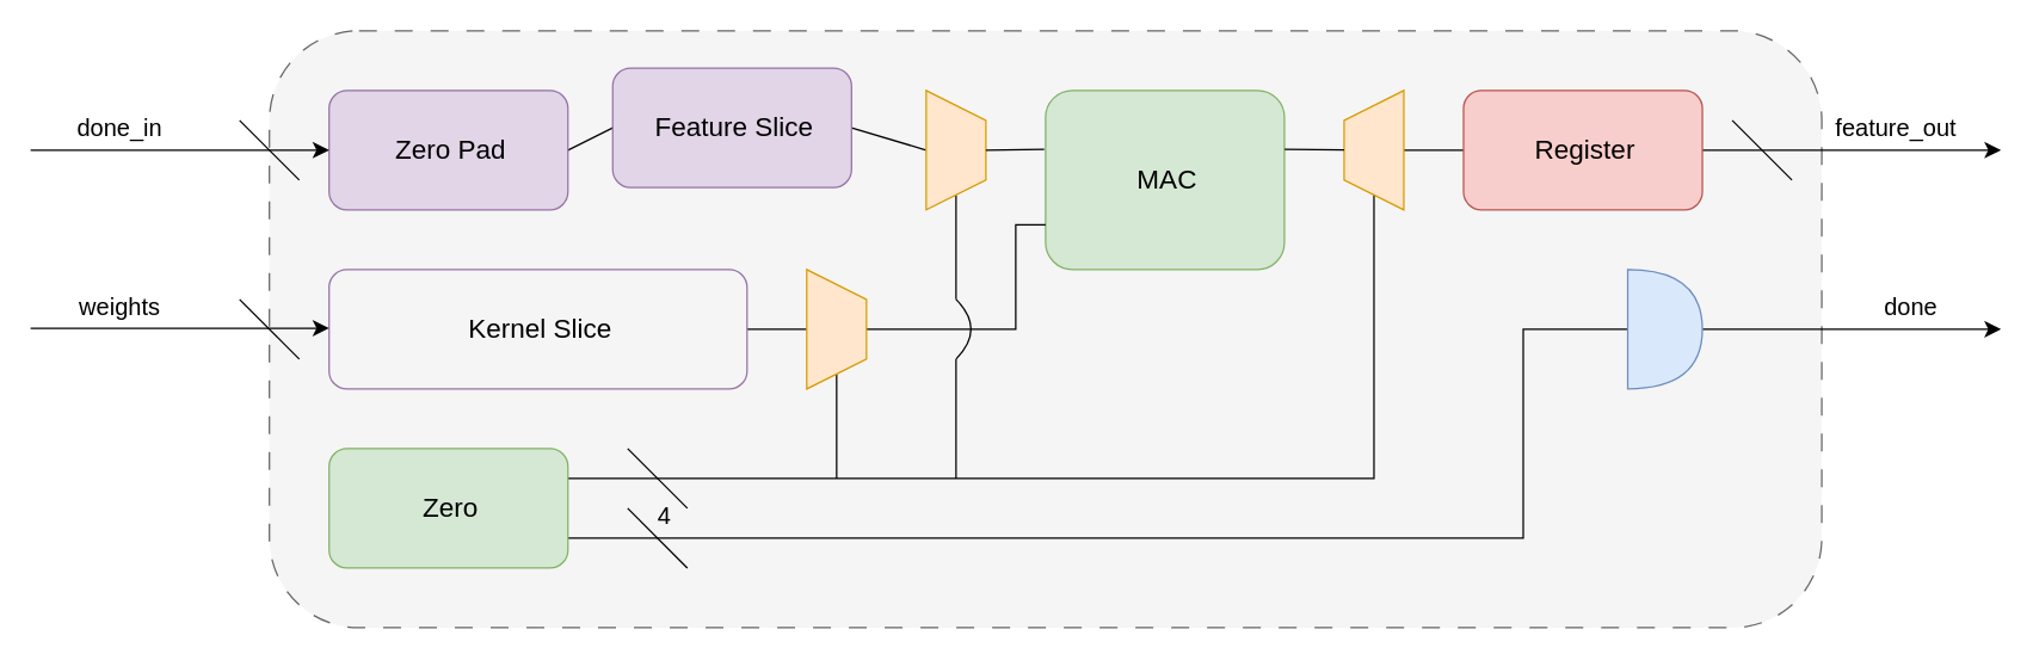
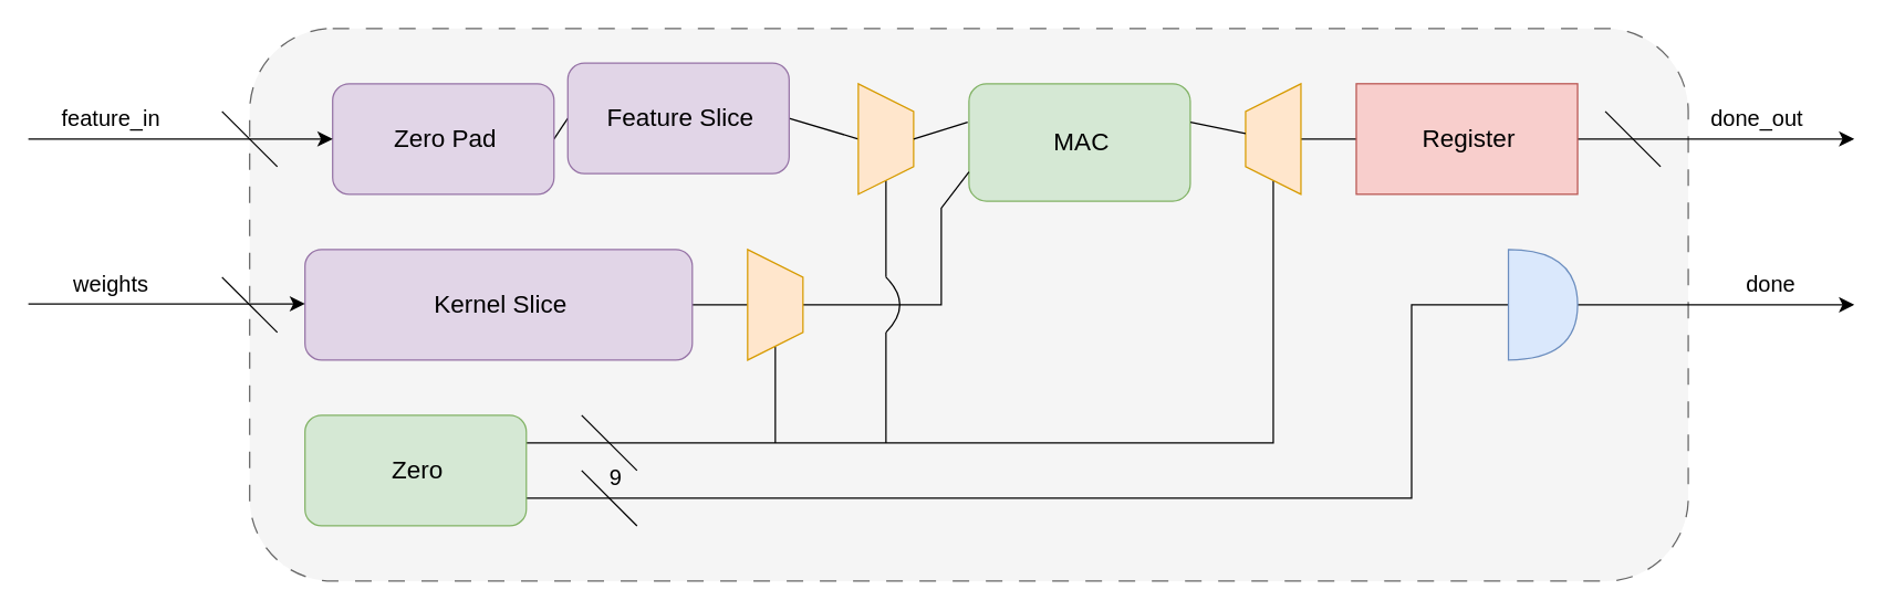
- <mxCell id="38" value="done_in" style="text;html=1;align=center;verticalAlign=middle;whiteSpace=wrap;rounded=0;fontSize=16;" parent="1" vertex="1"><mxGeometry y="70" width="120" height="30" as="geometry" x="20" /></mxCell>
+ <mxCell id="38" value="feature_in" style="text;html=1;align=center;verticalAlign=middle;whiteSpace=wrap;rounded=0;fontSize=16;" parent="1" vertex="1"><mxGeometry y="70" width="120" height="30" as="geometry" x="20" /></mxCell>
- <mxCell id="37" value="feature_out" style="text;html=1;align=center;verticalAlign=middle;whiteSpace=wrap;rounded=0;fontSize=16;" parent="1" vertex="1"><mxGeometry x="1210" y="70" width="120" height="30" as="geometry" /></mxCell>
+ <mxCell id="37" value="done_out" style="text;html=1;align=center;verticalAlign=middle;whiteSpace=wrap;rounded=0;fontSize=16;" parent="1" vertex="1"><mxGeometry x="1210" y="70" width="120" height="30" as="geometry" /></mxCell>
- <mxCell id="4" value="&amp;nbsp;&lt;font style=&quot;font-size: 18px;&quot;&gt;Zero Pad&lt;/font&gt;" style="rounded=1;whiteSpace=wrap;html=1;fillColor=#e1d5e7;strokeColor=#9673a6;" parent="1" vertex="1"><mxGeometry x="220" y="60" width="160" height="80" as="geometry" /></mxCell>
+ <mxCell id="4" value="&amp;nbsp;&lt;font style=&quot;font-size: 18px;&quot;&gt;Zero Pad&lt;/font&gt;" style="rounded=1;whiteSpace=wrap;html=1;fillColor=#e1d5e7;strokeColor=#9673a6;" parent="1" vertex="1"><mxGeometry x="240" y="60" width="160" height="80" as="geometry" /></mxCell>
- <mxCell id="21" value="&amp;nbsp;&lt;font style=&quot;font-size: 18px;&quot;&gt;Register&lt;br&gt;&lt;/font&gt;" style="rounded=1;whiteSpace=wrap;html=1;fillColor=#f8cecc;strokeColor=#b85450;" parent="1" vertex="1"><mxGeometry x="980" y="60" width="160" height="80" as="geometry" /></mxCell>
+ <mxCell id="21" value="&amp;nbsp;&lt;font style=&quot;font-size: 18px;&quot;&gt;Register&lt;br&gt;&lt;/font&gt;" style="whiteSpace=wrap;html=1;fillColor=#f8cecc;strokeColor=#b85450;rounded=0;" parent="1" vertex="1"><mxGeometry x="980" y="60" width="160" height="80" as="geometry" /></mxCell>
- <mxCell id="11" value="&amp;nbsp;&lt;font style=&quot;font-size: 18px;&quot;&gt;MAC&lt;br&gt;&lt;/font&gt;" style="rounded=1;whiteSpace=wrap;html=1;fillColor=#d5e8d4;strokeColor=#82b366;" parent="1" vertex="1"><mxGeometry x="700" y="60" width="160" height="120" as="geometry" /></mxCell>
+ <mxCell id="11" value="&amp;nbsp;&lt;font style=&quot;font-size: 18px;&quot;&gt;MAC&lt;br&gt;&lt;/font&gt;" style="rounded=1;whiteSpace=wrap;html=1;fillColor=#d5e8d4;strokeColor=#82b366;" parent="1" vertex="1"><mxGeometry x="700" y="60" width="160" height="85" as="geometry" /></mxCell>
- <mxCell id="8" value="&amp;nbsp;&lt;font style=&quot;font-size: 18px;&quot;&gt;Kernel Slice&lt;br&gt;&lt;/font&gt;" style="rounded=1;whiteSpace=wrap;html=1;fillColor=#f5f5f5;strokeColor=#9673a6;" parent="1" vertex="1"><mxGeometry x="220" y="180" width="280" height="80" as="geometry" /></mxCell>
+ <mxCell id="8" value="&amp;nbsp;&lt;font style=&quot;font-size: 18px;&quot;&gt;Kernel Slice&lt;br&gt;&lt;/font&gt;" style="rounded=1;whiteSpace=wrap;html=1;fillColor=#e1d5e7;strokeColor=#9673a6;" parent="1" vertex="1"><mxGeometry x="220" y="180" width="280" height="80" as="geometry" /></mxCell>
- <mxCell id="31" value="4" style="text;html=1;align=center;verticalAlign=middle;whiteSpace=wrap;rounded=0;fontSize=16;" parent="1" vertex="1"><mxGeometry x="415" y="330" width="60" height="30" as="geometry" /></mxCell>
+ <mxCell id="31" value="9" style="text;html=1;align=center;verticalAlign=middle;whiteSpace=wrap;rounded=0;fontSize=16;" parent="1" vertex="1"><mxGeometry x="415" y="330" width="60" height="30" as="geometry" /></mxCell>
